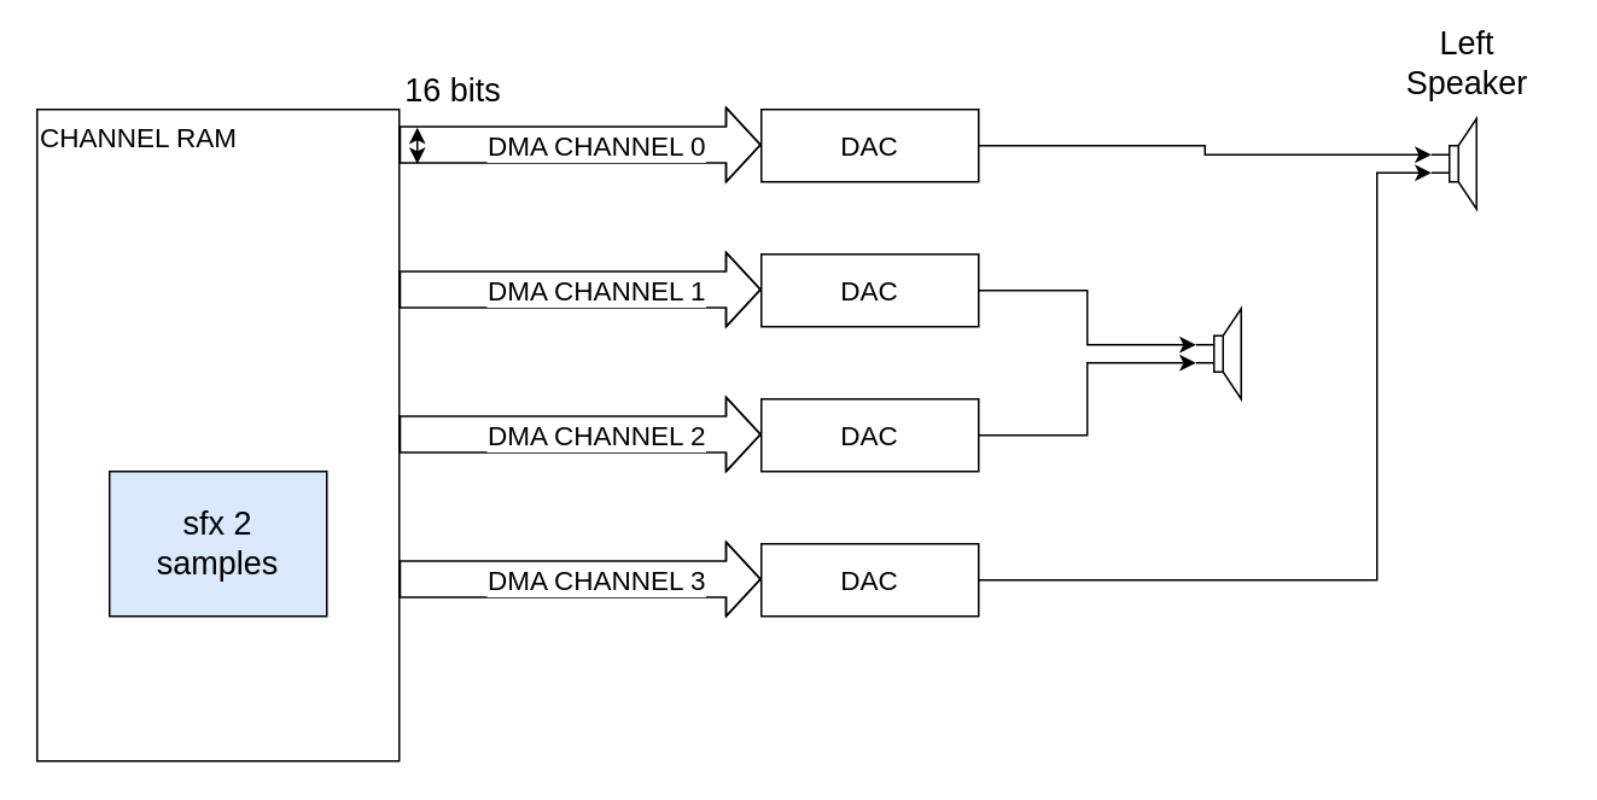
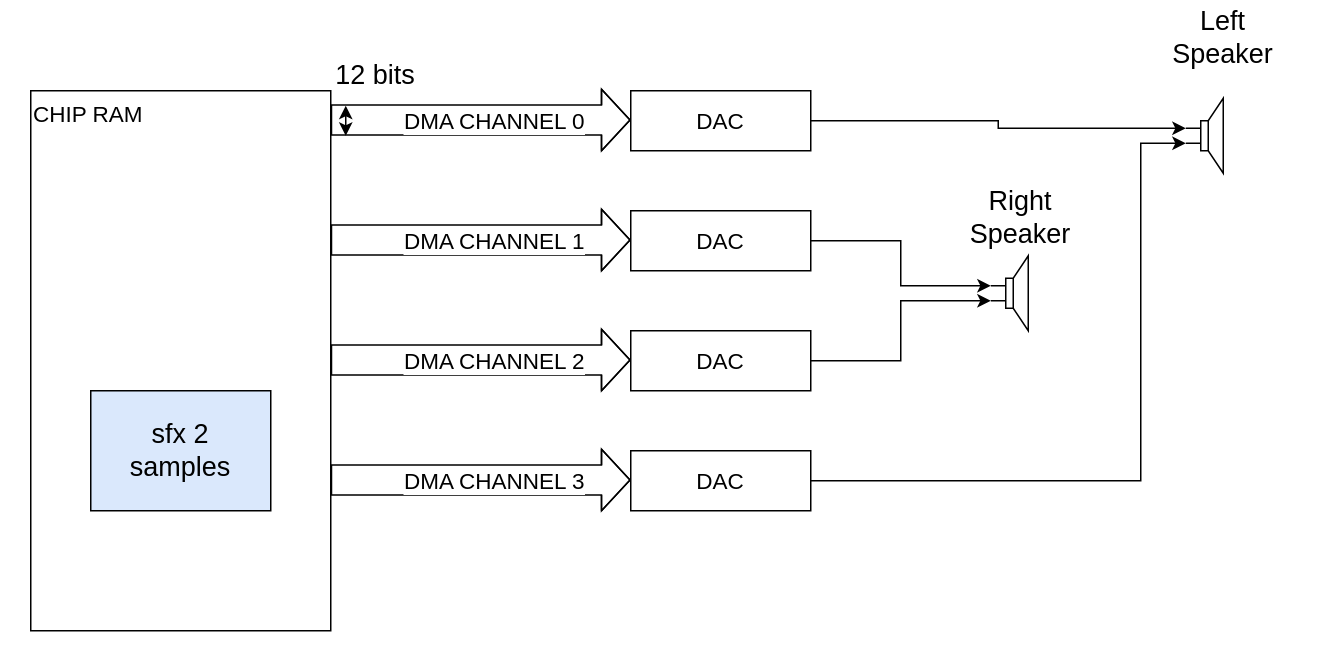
- <mxCell id="9" value="&lt;font style=&quot;font-size: 18px;&quot;&gt;Left Speaker&lt;/font&gt;" style="text;html=1;align=center;verticalAlign=middle;whiteSpace=wrap;rounded=0;fontSize=18;" vertex="1" parent="1"><mxGeometry x="760" y="20" width="100" height="30" as="geometry" /></mxCell>
+ <mxCell id="9" value="&lt;font style=&quot;font-size: 18px;&quot;&gt;Left Speaker&lt;/font&gt;" style="text;html=1;align=center;verticalAlign=middle;whiteSpace=wrap;rounded=0;fontSize=18;" vertex="1" parent="1"><mxGeometry x="765" y="10" width="100" height="30" as="geometry" /></mxCell>
- <mxCell id="26" value="&lt;font style=&quot;font-size: 18px;&quot;&gt;16 bits&lt;/font&gt;" style="text;html=1;align=center;verticalAlign=middle;whiteSpace=wrap;rounded=0;fontSize=18;" vertex="1" parent="1"><mxGeometry x="220" y="35" width="60" height="30" as="geometry" /></mxCell>
+ <mxCell id="26" value="&lt;font style=&quot;font-size: 18px;&quot;&gt;12 bits&lt;/font&gt;" style="text;html=1;align=center;verticalAlign=middle;whiteSpace=wrap;rounded=0;fontSize=18;" vertex="1" parent="1"><mxGeometry x="220" y="35" width="60" height="30" as="geometry" /></mxCell>
- <mxCell id="4" value="&lt;font style=&quot;font-size: 15px;&quot;&gt;CHANNEL RAM&lt;/font&gt;" style="text;html=1;align=left;verticalAlign=middle;whiteSpace=wrap;rounded=0;" vertex="1" parent="1"><mxGeometry x="20" y="60" width="200" height="30" as="geometry" /></mxCell>
+ <mxCell id="4" value="&lt;font style=&quot;font-size: 15px;&quot;&gt;CHIP RAM&lt;/font&gt;" style="text;html=1;align=left;verticalAlign=middle;whiteSpace=wrap;rounded=0;" vertex="1" parent="1"><mxGeometry x="20" y="60" width="200" height="30" as="geometry" /></mxCell>
+ <mxCell id="20" value="&lt;font style=&quot;font-size: 18px;&quot;&gt;Right Speaker&lt;/font&gt;" style="text;html=1;align=center;verticalAlign=middle;whiteSpace=wrap;rounded=0;fontSize=18;" vertex="1" parent="1"><mxGeometry x="630" y="130" width="100" height="30" as="geometry" /></mxCell>
